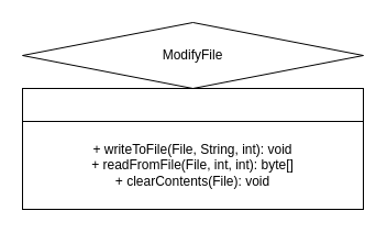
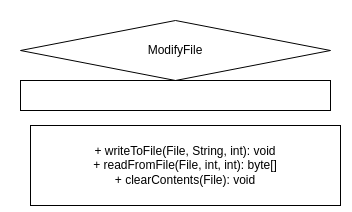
- <mxCell id="4" value="+ writeToFile(File, String, int): void&lt;br&gt;+ readFromFile(File, int, int): byte[]&lt;br&gt;+ clearContents(File): void" style="rounded=0;whiteSpace=wrap;html=1;" vertex="1" parent="1"><mxGeometry x="20" y="110" width="310" height="80" as="geometry" /></mxCell>
+ <mxCell id="4" value="+ writeToFile(File, String, int): void&lt;br&gt;+ readFromFile(File, int, int): byte[]&lt;br&gt;+ clearContents(File): void" style="rounded=0;whiteSpace=wrap;html=1;" vertex="1" parent="1"><mxGeometry x="30" y="125" width="310" height="80" as="geometry" /></mxCell>
